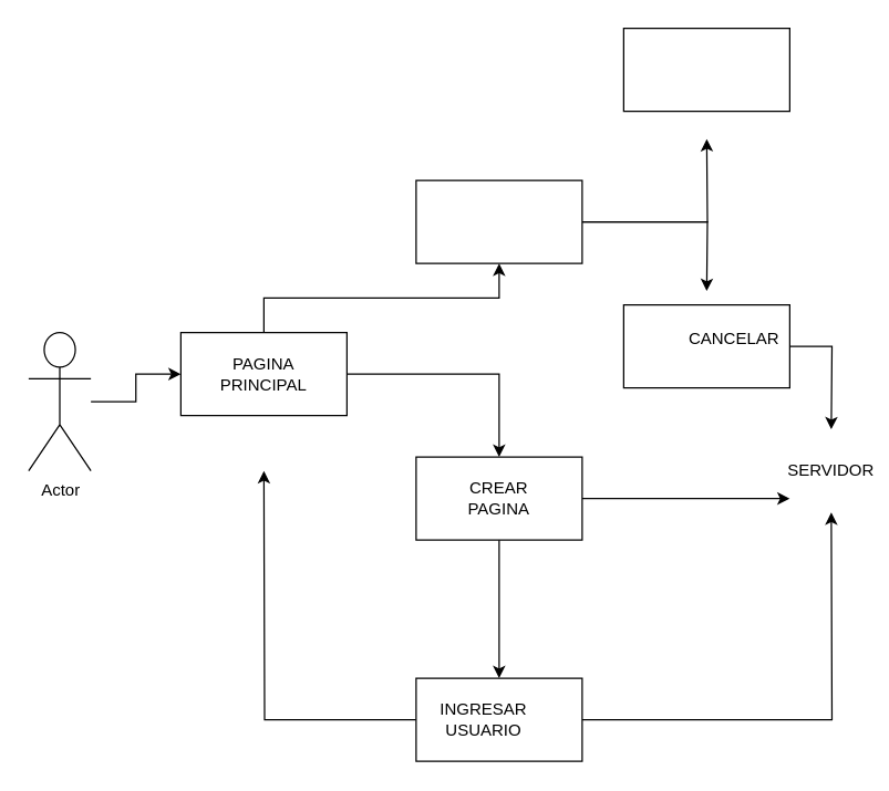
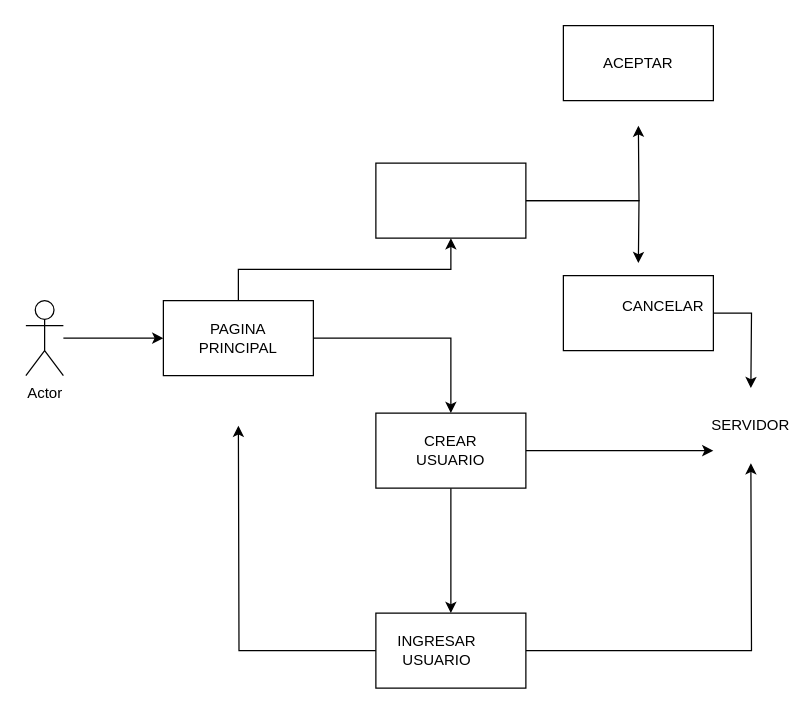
+ <mxCell id="24" value="ACEPTAR" style="text;html=1;strokeColor=none;fillColor=none;align=center;verticalAlign=middle;whiteSpace=wrap;rounded=0;" vertex="1" parent="1"><mxGeometry x="490" y="40" width="40" height="20" as="geometry" /></mxCell>
- <mxCell id="3" value="Actor" style="shape=umlActor;verticalLabelPosition=bottom;verticalAlign=top;html=1;outlineConnect=0;" vertex="1" parent="1"><mxGeometry x="20" y="240" width="45" height="100" as="geometry" /></mxCell>
+ <mxCell id="3" value="Actor" style="shape=umlActor;verticalLabelPosition=bottom;verticalAlign=top;html=1;outlineConnect=0;" vertex="1" parent="1"><mxGeometry x="20" y="240" width="30" height="60" as="geometry" /></mxCell>
- <mxCell id="15" value="CREAR PAGINA" style="text;html=1;strokeColor=none;fillColor=none;align=center;verticalAlign=middle;whiteSpace=wrap;rounded=0;" vertex="1" parent="1"><mxGeometry x="340" y="350" width="40" height="20" as="geometry" /></mxCell>
+ <mxCell id="15" value="CREAR USUARIO" style="text;html=1;strokeColor=none;fillColor=none;align=center;verticalAlign=middle;whiteSpace=wrap;rounded=0;" vertex="1" parent="1"><mxGeometry x="340" y="350" width="40" height="20" as="geometry" /></mxCell>
